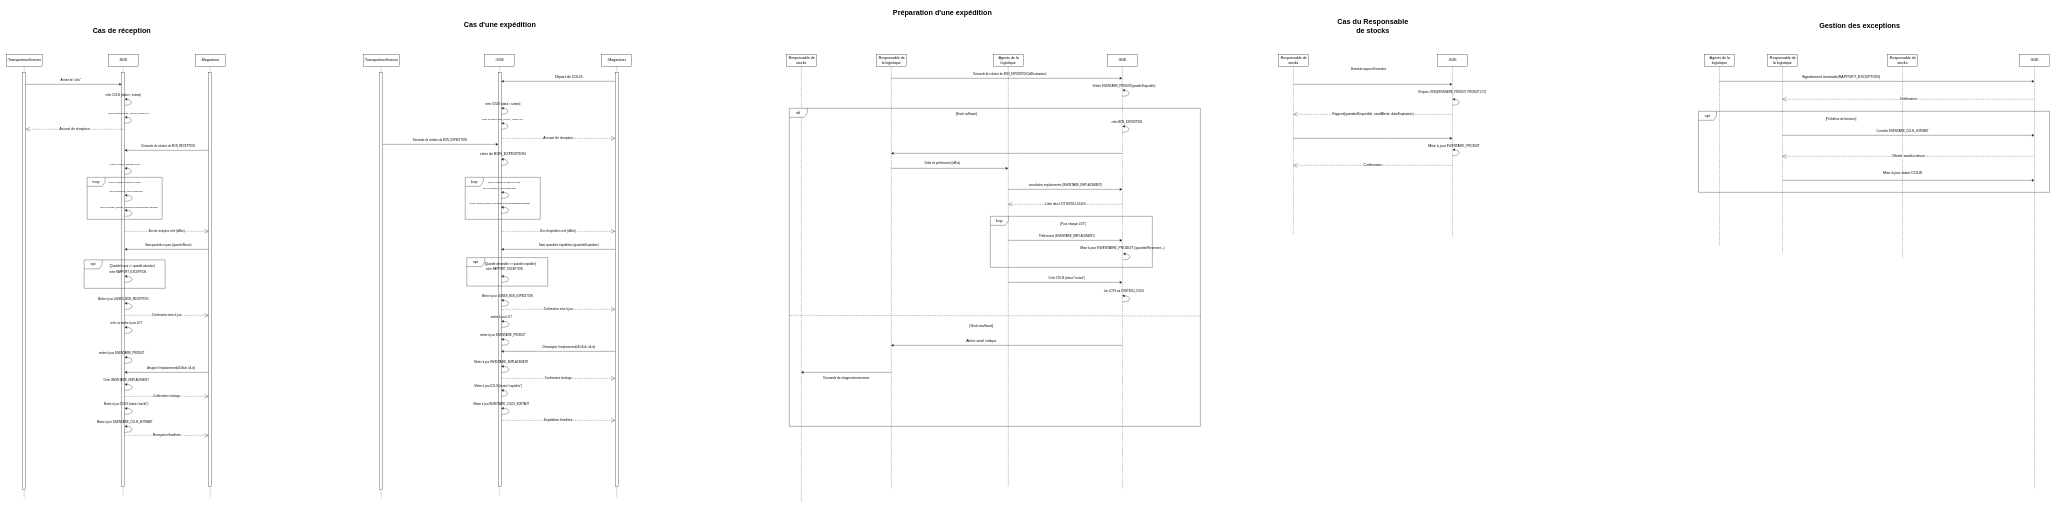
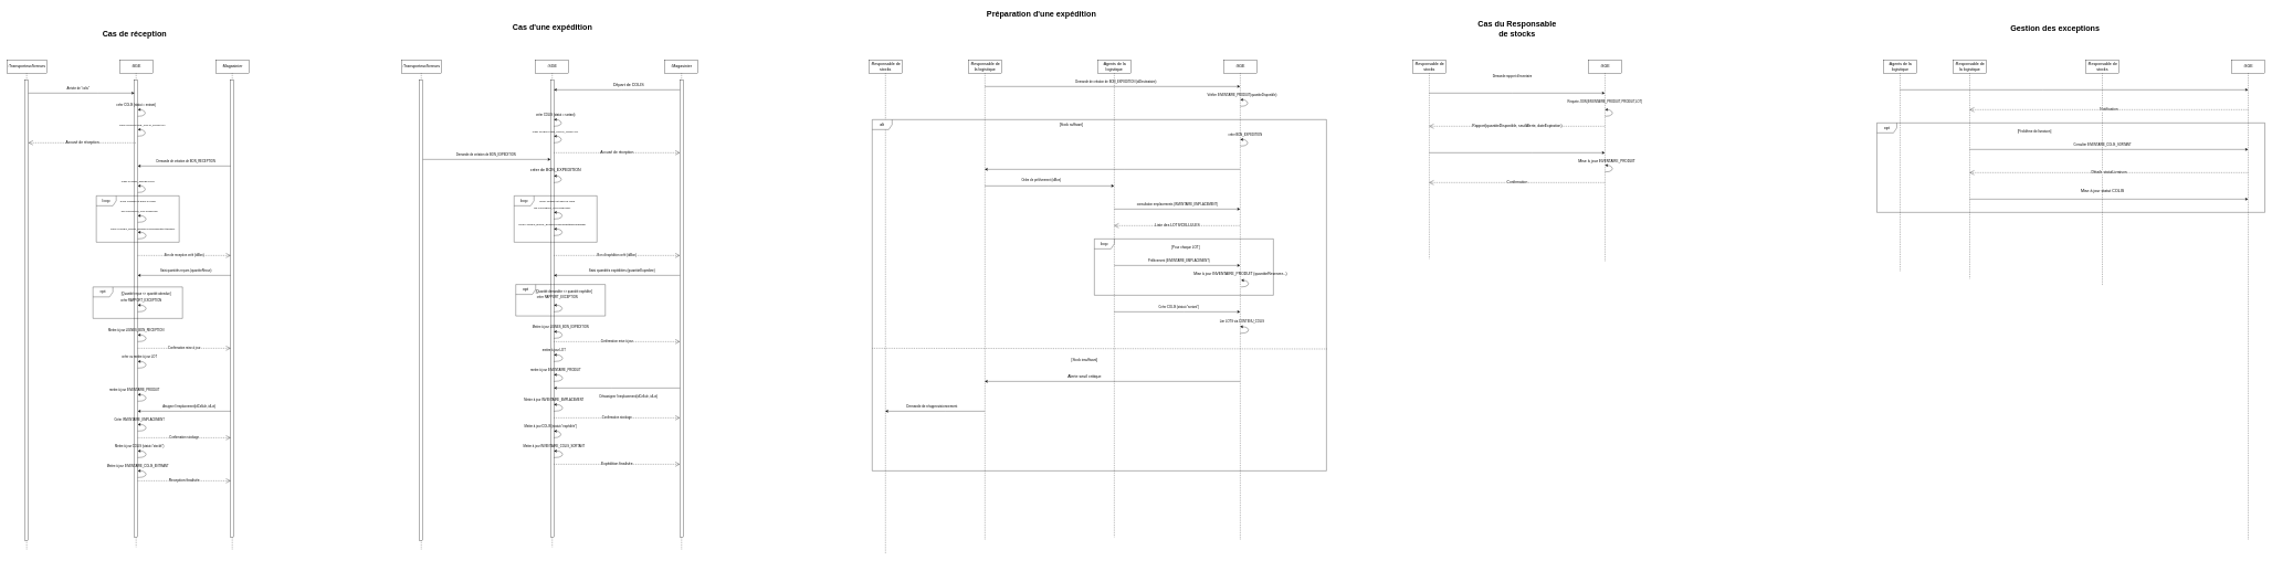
- <mxCell id="151" value="&lt;font style=&quot;font-size: 12px;&quot;&gt;Signalement anomalie(RAPPORT_EXCEPTION)&lt;/font&gt;" style="text;html=1;align=center;verticalAlign=middle;resizable=0;points=[];autosize=1;strokeColor=none;fillColor=none;" vertex="1" parent="1"><mxGeometry x="5995" y="240" width="280" height="30" as="geometry" /></mxCell>
- <mxCell id="108" value="&lt;font style=&quot;font-size: 10px;&quot;&gt;[Stock suffisant]&lt;/font&gt;" style="text;html=1;align=center;verticalAlign=middle;resizable=0;points=[];autosize=1;strokeColor=none;fillColor=none;" vertex="1" parent="1"><mxGeometry x="3175" y="365" width="90" height="30" as="geometry" /></mxCell>
+ <mxCell id="108" value="&lt;font style=&quot;font-size: 10px;&quot;&gt;[Stock suffisant]&lt;/font&gt;" style="text;html=1;align=center;verticalAlign=middle;resizable=0;points=[];autosize=1;strokeColor=none;fillColor=none;" vertex="1" parent="1"><mxGeometry x="3185" y="360" width="90" height="30" as="geometry" /></mxCell>
- <mxCell id="82" value="&lt;font style=&quot;font-size: 10px;&quot;&gt;Saisi quantités expédiées (&lt;span style=&quot;text-align: left;&quot;&gt;&lt;font style=&quot;&quot;&gt;quantiteExpediee&lt;/font&gt;&lt;/span&gt;)&lt;/font&gt;" style="text;html=1;align=center;verticalAlign=middle;resizable=0;points=[];autosize=1;strokeColor=none;fillColor=none;" vertex="1" parent="1"><mxGeometry x="1785" y="800" width="220" height="30" as="geometry" /></mxCell>
+ <mxCell id="82" value="&lt;font style=&quot;font-size: 10px;&quot;&gt;Saisi quantités expédiées (&lt;span style=&quot;text-align: left;&quot;&gt;&lt;font style=&quot;&quot;&gt;quantiteExpediee&lt;/font&gt;&lt;/span&gt;)&lt;/font&gt;" style="text;html=1;align=center;verticalAlign=middle;resizable=0;points=[];autosize=1;strokeColor=none;fillColor=none;" vertex="1" parent="1"><mxGeometry x="1765" y="800" width="220" height="30" as="geometry" /></mxCell>
- <mxCell id="89" value="&lt;font style=&quot;font-size: 9px;&quot;&gt;Désassigner l'emplacement(idCellule, idLot)&lt;/font&gt;" style="text;html=1;align=center;verticalAlign=middle;resizable=0;points=[];autosize=1;strokeColor=none;fillColor=none;" vertex="1" parent="1"><mxGeometry x="1795" y="1140" width="200" height="30" as="geometry" /></mxCell>
+ <mxCell id="89" value="&lt;font style=&quot;font-size: 9px;&quot;&gt;Désassigner l'emplacement(idCellule, idLot)&lt;/font&gt;" style="text;html=1;align=center;verticalAlign=middle;resizable=0;points=[];autosize=1;strokeColor=none;fillColor=none;" vertex="1" parent="1"><mxGeometry x="1795" y="1180" width="200" height="30" as="geometry" /></mxCell>
- <mxCell id="132" value="&lt;font size=&quot;1&quot;&gt;Demande de réapprovisionnement&lt;/font&gt;" style="text;html=1;align=center;verticalAlign=middle;resizable=0;points=[];autosize=1;strokeColor=none;fillColor=none;" vertex="1" parent="1"><mxGeometry x="2730" y="1245" width="180" height="30" as="geometry" /></mxCell>
+ <mxCell id="132" value="&lt;font size=&quot;1&quot;&gt;Demande de réapprovisionnement&lt;/font&gt;" style="text;html=1;align=center;verticalAlign=middle;resizable=0;points=[];autosize=1;strokeColor=none;fillColor=none;" vertex="1" parent="1"><mxGeometry x="2720" y="1210" width="180" height="30" as="geometry" /></mxCell>
